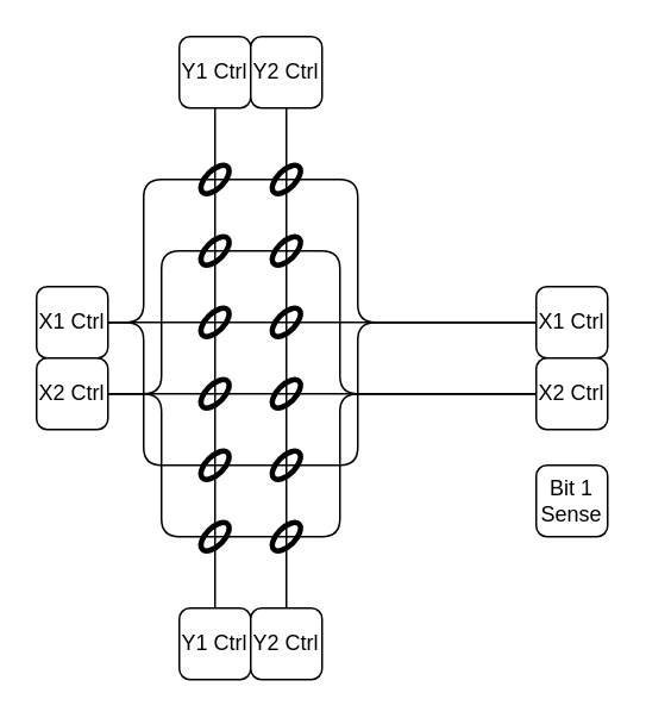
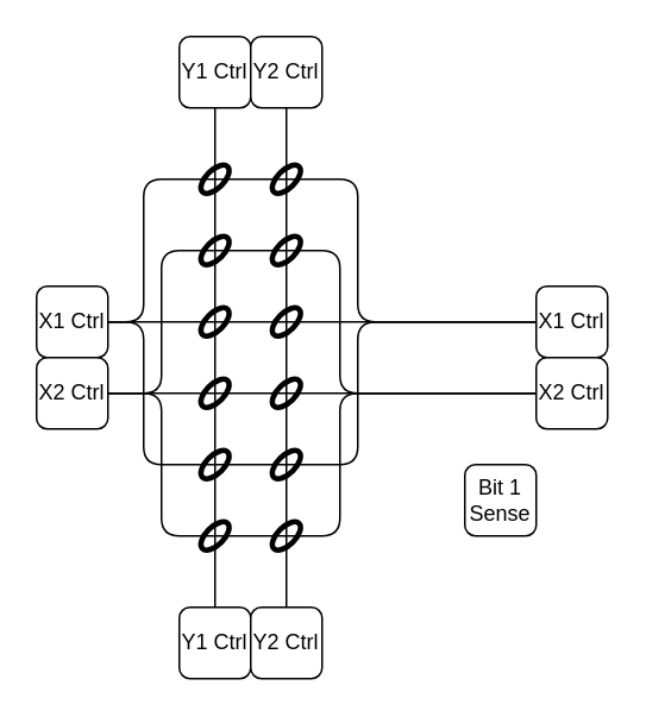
- <mxCell id="30" value="Bit 1&lt;br&gt;Sense" style="rounded=1;whiteSpace=wrap;html=1;strokeWidth=1;fillColor=default;" vertex="1" parent="1"><mxGeometry x="300" y="260" width="40" height="40" as="geometry" /></mxCell>
+ <mxCell id="30" value="Bit 1&lt;br&gt;Sense" style="rounded=1;whiteSpace=wrap;html=1;strokeWidth=1;fillColor=default;" vertex="1" parent="1"><mxGeometry x="260" y="260" width="40" height="40" as="geometry" /></mxCell>
